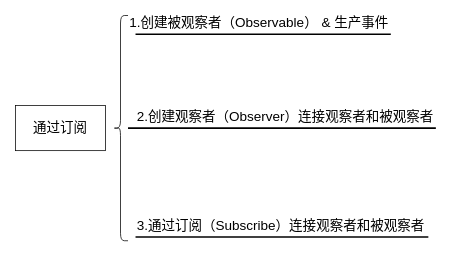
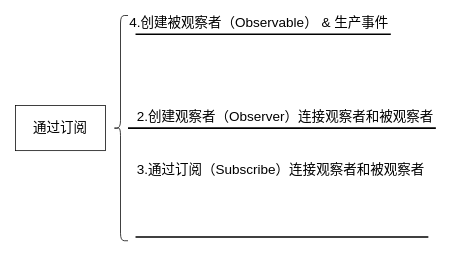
- <mxCell id="7" value="&lt;font style=&quot;font-size: 18px&quot;&gt;1.创建被观察者（Observable） &amp;amp; 生产事件&lt;/font&gt;" style="text;html=1;strokeColor=none;fillColor=none;align=left;verticalAlign=middle;whiteSpace=wrap;rounded=0;" vertex="1" parent="1"><mxGeometry x="170" y="20" width="370" height="20" as="geometry" /></mxCell>
+ <mxCell id="7" value="&lt;font style=&quot;font-size: 18px&quot;&gt;4.创建被观察者（Observable） &amp;amp; 生产事件&lt;/font&gt;" style="text;html=1;strokeColor=none;fillColor=none;align=left;verticalAlign=middle;whiteSpace=wrap;rounded=0;" vertex="1" parent="1"><mxGeometry x="170" y="20" width="370" height="20" as="geometry" /></mxCell>
- <mxCell id="9" value="&lt;span style=&quot;font-size: 18px&quot;&gt;3.通过订阅（Subscribe）连接观察者和被观察者&lt;/span&gt;" style="text;html=1;strokeColor=none;fillColor=none;align=left;verticalAlign=middle;whiteSpace=wrap;rounded=0;" vertex="1" parent="1"><mxGeometry x="180" y="290" width="400" height="20" as="geometry" /></mxCell>
+ <mxCell id="9" value="&lt;span style=&quot;font-size: 18px&quot;&gt;3.通过订阅（Subscribe）连接观察者和被观察者&lt;/span&gt;" style="text;html=1;strokeColor=none;fillColor=none;align=left;verticalAlign=middle;whiteSpace=wrap;rounded=0;" vertex="1" parent="1"><mxGeometry x="180" y="215" width="400" height="20" as="geometry" /></mxCell>
